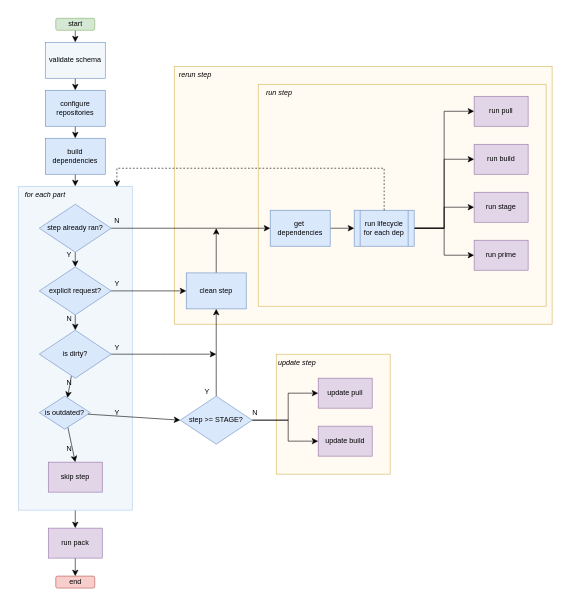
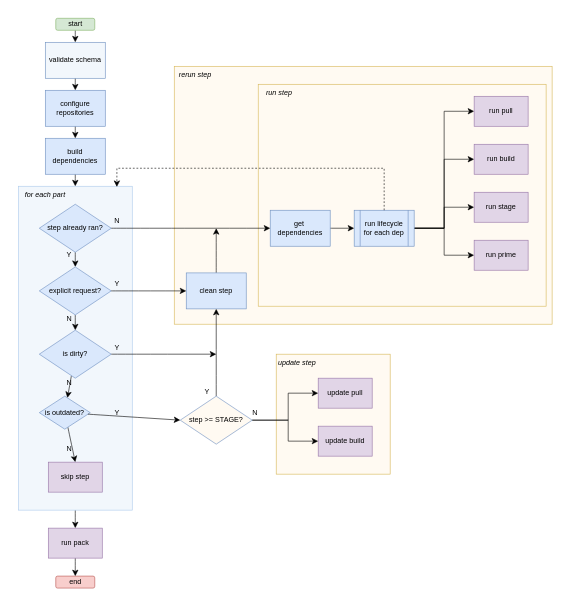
- <mxCell id="43" value="step &amp;gt;= STAGE?" style="rhombus;whiteSpace=wrap;html=1;fillColor=#dae8fc;strokeColor=#6c8ebf;" parent="1" vertex="1"><mxGeometry x="300" y="660" width="120" height="80" as="geometry" /></mxCell>
+ <mxCell id="43" value="step &amp;gt;= STAGE?" style="rhombus;whiteSpace=wrap;html=1;fillColor=#fffaf2;strokeColor=#6c8ebf;" parent="1" vertex="1"><mxGeometry x="300" y="660" width="120" height="80" as="geometry" /></mxCell>
